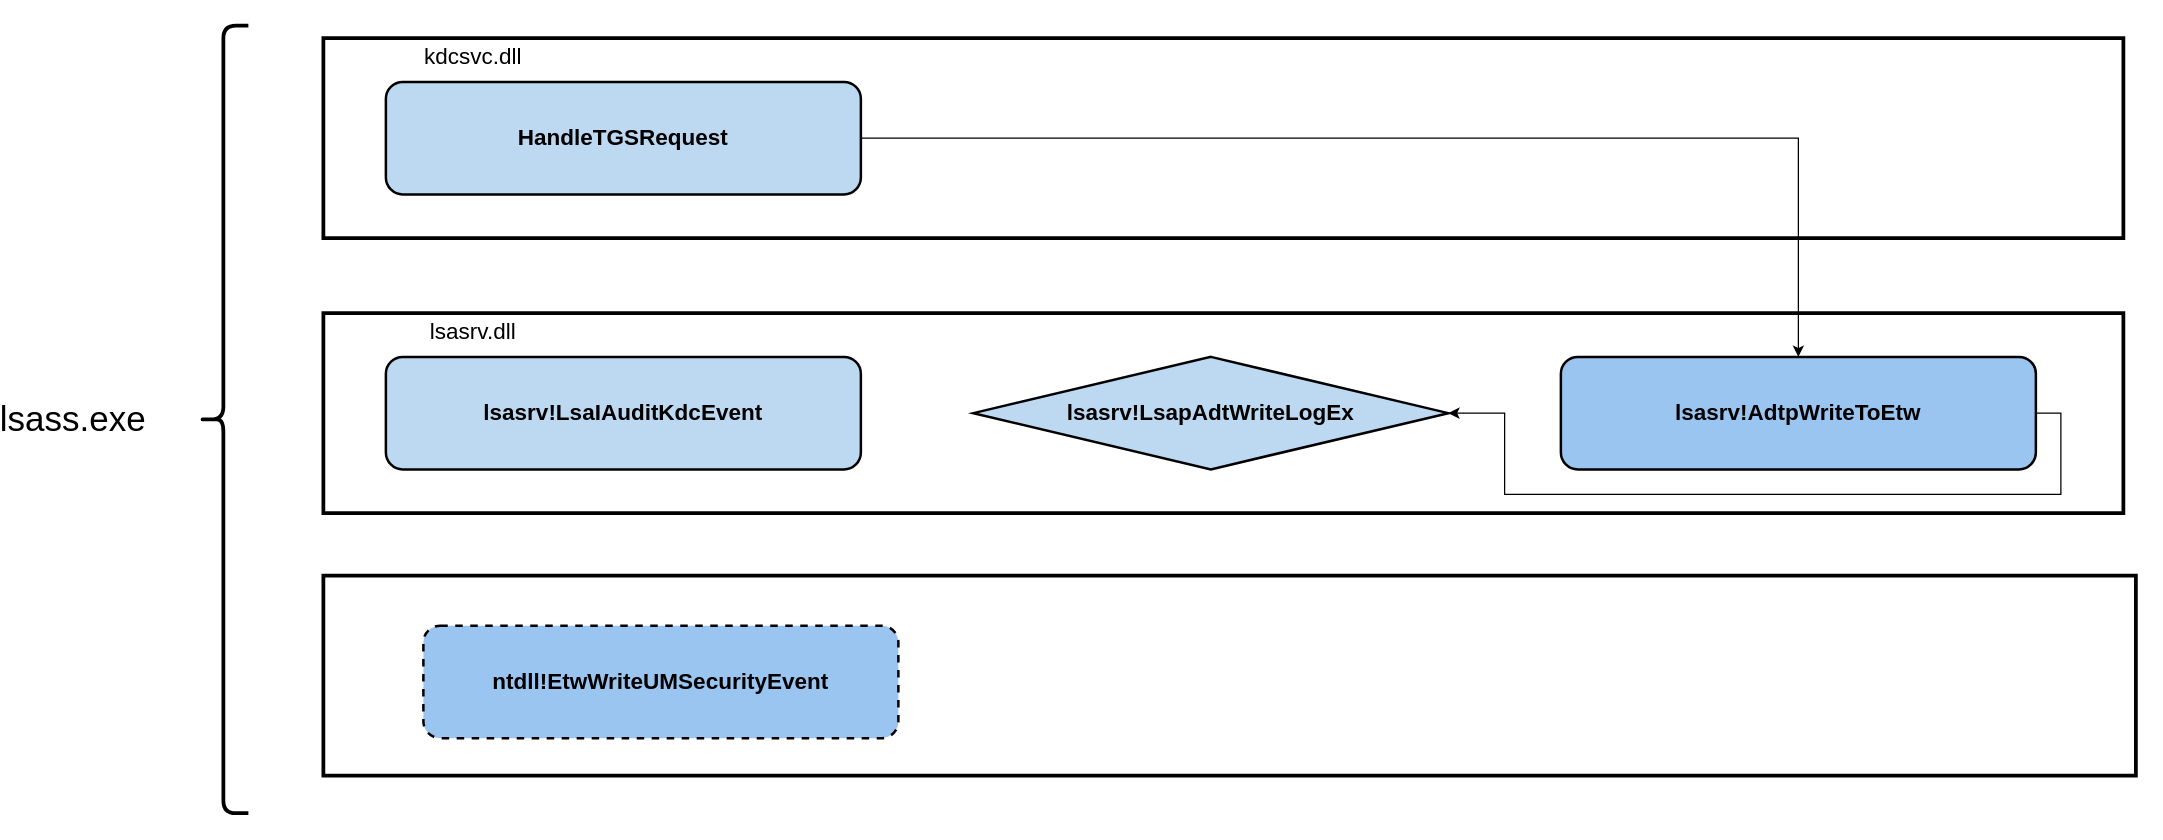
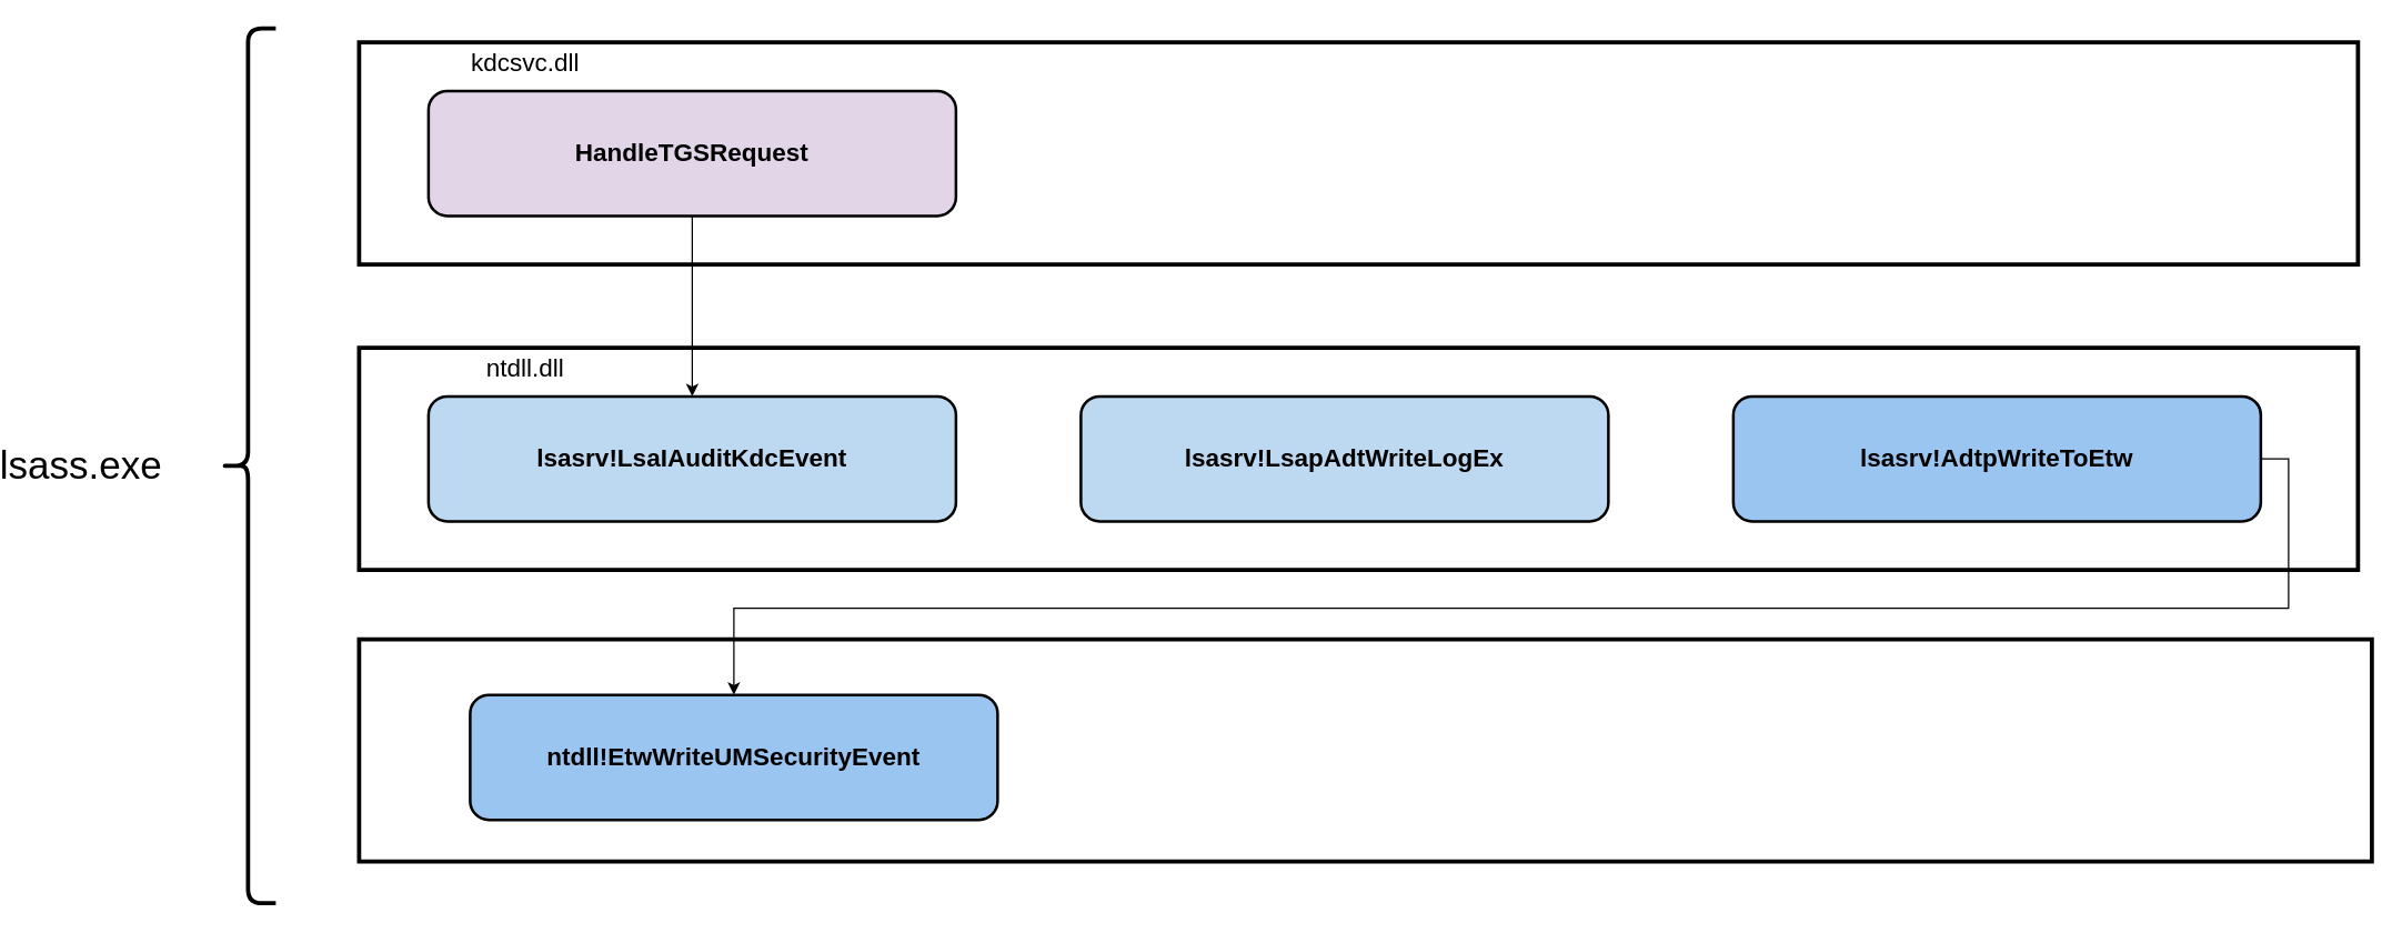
- <mxCell id="15" value="&lt;b&gt;HandleTGSRequest&lt;/b&gt;" style="rounded=1;whiteSpace=wrap;html=1;fontSize=18;strokeWidth=2;fillColor=#BDD8F1;" vertex="1" parent="1"><mxGeometry x="300" y="65" width="380" height="90" as="geometry" /></mxCell>
+ <mxCell id="15" value="&lt;b&gt;HandleTGSRequest&lt;/b&gt;" style="rounded=1;whiteSpace=wrap;html=1;fontSize=18;strokeWidth=2;fillColor=#e1d5e7;" vertex="1" parent="1"><mxGeometry x="300" y="65" width="380" height="90" as="geometry" /></mxCell>
- <mxCell id="14" style="edgeStyle=orthogonalEdgeStyle;rounded=0;orthogonalLoop=1;jettySize=auto;html=1;" edge="1" parent="1" source="15" target="8"><mxGeometry relative="1" as="geometry" /></mxCell>
+ <mxCell id="14" style="edgeStyle=orthogonalEdgeStyle;rounded=0;orthogonalLoop=1;jettySize=auto;html=1;entryX=0.5;entryY=0;entryDx=0;entryDy=0;" edge="1" parent="1" source="15" target="10"><mxGeometry relative="1" as="geometry" /></mxCell>
- <mxCell id="6" value="&lt;font style=&quot;font-size: 18px;&quot;&gt;lsasrv.dll&lt;/font&gt;" style="text;html=1;strokeColor=none;fillColor=none;align=center;verticalAlign=middle;whiteSpace=wrap;rounded=0;" vertex="1" parent="1"><mxGeometry x="340" y="250" width="60" height="30" as="geometry" /></mxCell>
+ <mxCell id="6" value="&lt;font style=&quot;font-size: 18px;&quot;&gt;ntdll.dll&lt;/font&gt;" style="text;html=1;strokeColor=none;fillColor=none;align=center;verticalAlign=middle;whiteSpace=wrap;rounded=0;" vertex="1" parent="1"><mxGeometry x="340" y="250" width="60" height="30" as="geometry" /></mxCell>
- <mxCell id="9" value="&lt;b&gt;lsasrv!LsapAdtWriteLogEx&lt;/b&gt;" style="rhombus;whiteSpace=wrap;html=1;fontSize=18;strokeWidth=2;fillColor=#BDD8F1;" vertex="1" parent="1"><mxGeometry x="770" y="285" width="380" height="90" as="geometry" /></mxCell>
+ <mxCell id="9" value="&lt;b&gt;lsasrv!LsapAdtWriteLogEx&lt;/b&gt;" style="rounded=1;whiteSpace=wrap;html=1;fontSize=18;strokeWidth=2;fillColor=#BDD8F1;" vertex="1" parent="1"><mxGeometry x="770" y="285" width="380" height="90" as="geometry" /></mxCell>
- <mxCell id="7" style="edgeStyle=orthogonalEdgeStyle;rounded=0;orthogonalLoop=1;jettySize=auto;html=1;exitX=1;exitY=0.5;exitDx=0;exitDy=0;" edge="1" parent="1" source="8" target="9"><mxGeometry relative="1" as="geometry" /></mxCell>
+ <mxCell id="7" style="edgeStyle=orthogonalEdgeStyle;rounded=0;orthogonalLoop=1;jettySize=auto;html=1;exitX=1;exitY=0.5;exitDx=0;exitDy=0;entryX=0.5;entryY=0;entryDx=0;entryDy=0;" edge="1" parent="1" source="8" target="11"><mxGeometry relative="1" as="geometry" /></mxCell>
- <mxCell id="11" value="&lt;b&gt;ntdll!EtwWriteUMSecurityEvent&lt;/b&gt;" style="rounded=1;whiteSpace=wrap;html=1;fontSize=18;strokeWidth=2;fillColor=#9BC5F1;dashed=1;" vertex="1" parent="1"><mxGeometry x="330" y="500" width="380" height="90" as="geometry" /></mxCell>
+ <mxCell id="11" value="&lt;b&gt;ntdll!EtwWriteUMSecurityEvent&lt;/b&gt;" style="rounded=1;whiteSpace=wrap;html=1;fontSize=18;strokeWidth=2;fillColor=#9BC5F1;" vertex="1" parent="1"><mxGeometry x="330" y="500" width="380" height="90" as="geometry" /></mxCell>
